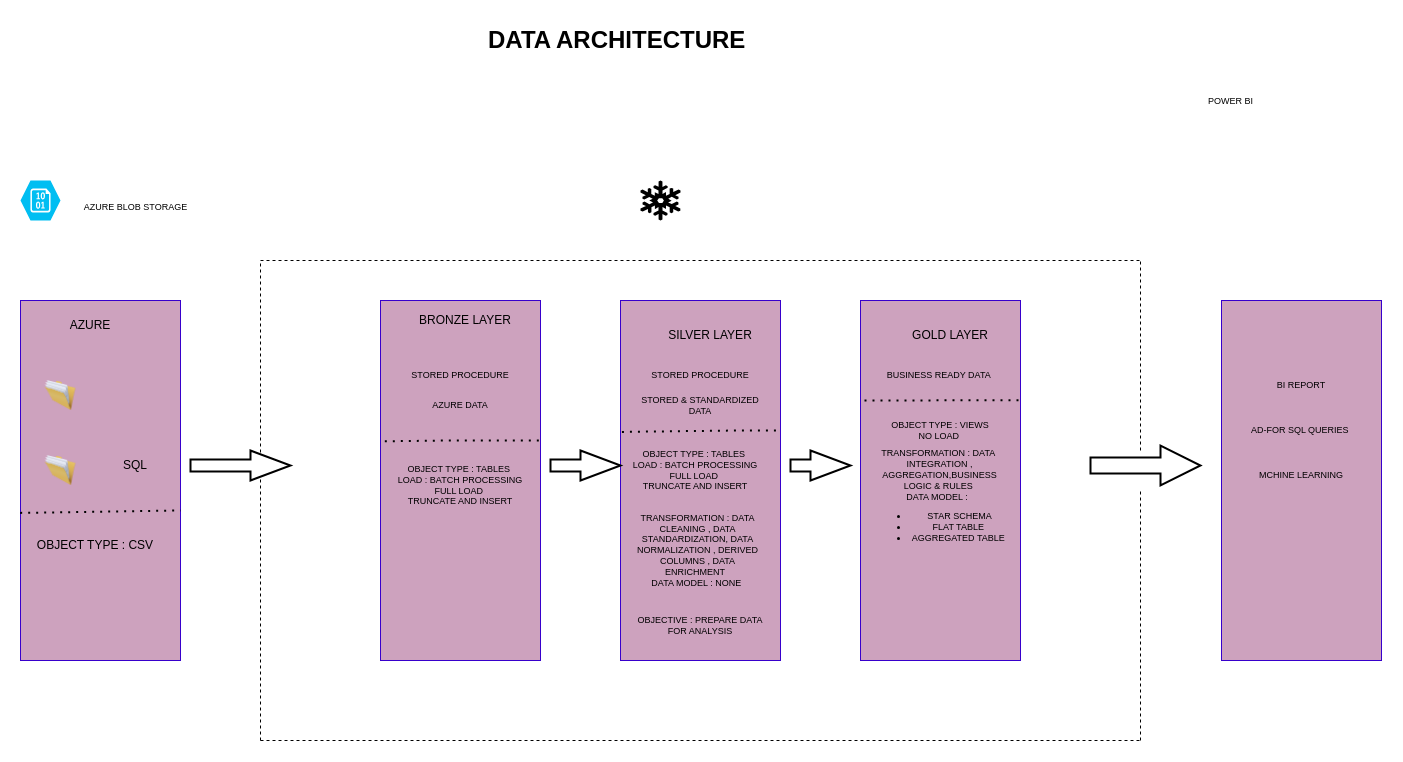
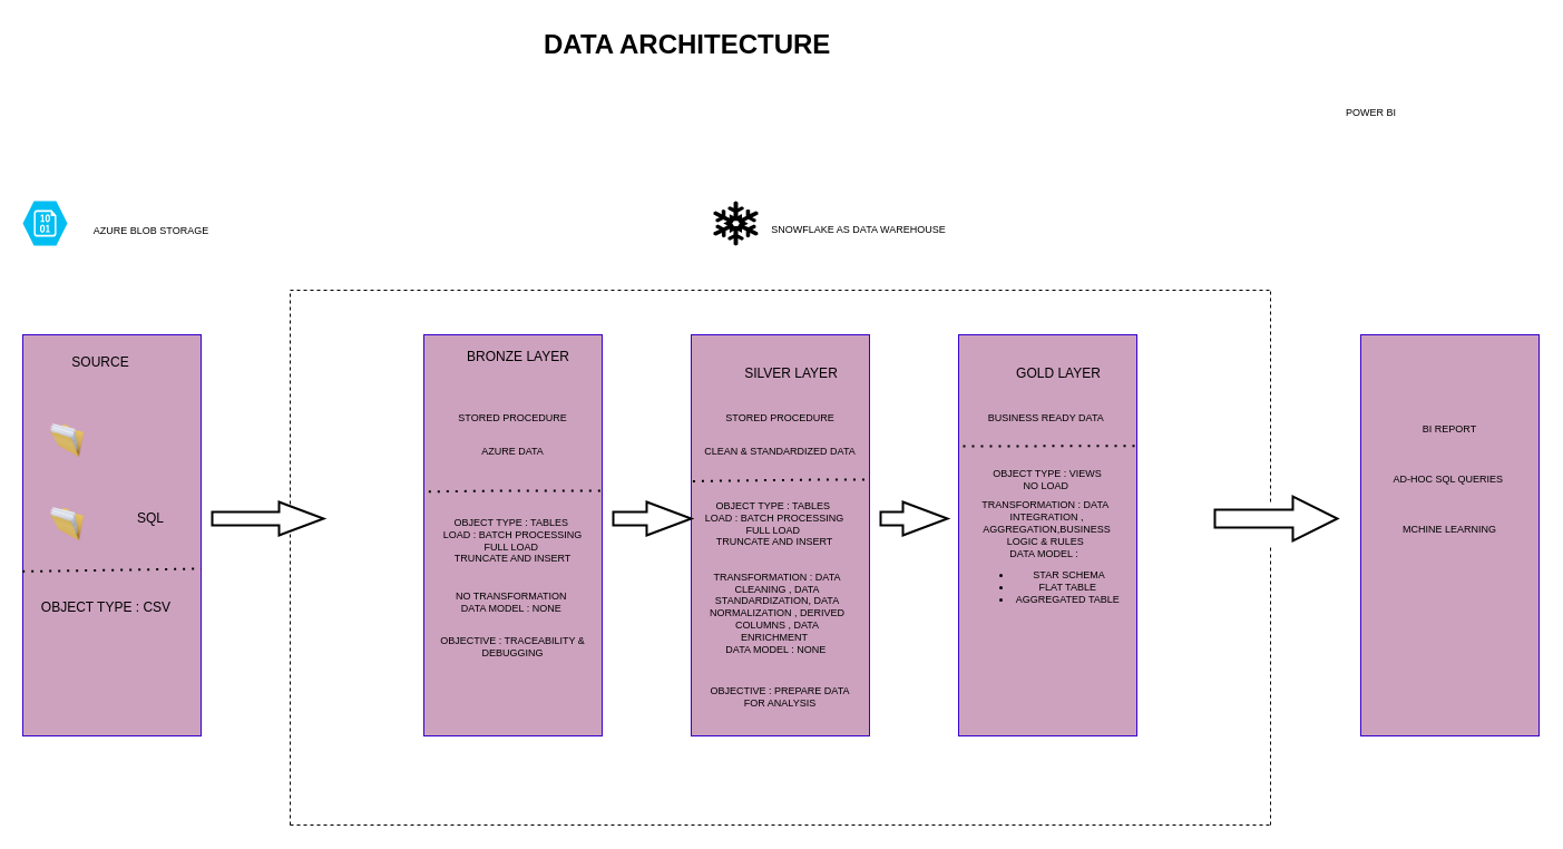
+ <mxCell id="43" value="&lt;font style=&quot;font-size: 9px;&quot;&gt;SNOWFLAKE AS DATA WAREHOUSE&lt;/font&gt;" style="text;html=1;align=center;verticalAlign=middle;resizable=0;points=[];autosize=1;strokeColor=none;fillColor=none;" vertex="1" parent="1"><mxGeometry x="680" y="190" width="180" height="30" as="geometry" /></mxCell>
- <mxCell id="14" value="AZURE" style="text;html=1;align=center;verticalAlign=middle;whiteSpace=wrap;rounded=0;" vertex="1" parent="1"><mxGeometry x="30" y="310" width="120" height="30" as="geometry" /></mxCell>
+ <mxCell id="14" value="SOURCE" style="text;html=1;align=center;verticalAlign=middle;whiteSpace=wrap;rounded=0;" vertex="1" parent="1"><mxGeometry x="30" y="310" width="120" height="30" as="geometry" /></mxCell>
- <mxCell id="32" value="STORED &amp;amp; STANDARDIZED DATA" style="text;html=1;align=center;verticalAlign=middle;whiteSpace=wrap;rounded=0;fontSize=9;" vertex="1" parent="1"><mxGeometry x="630" y="390" width="140" height="30" as="geometry" /></mxCell>
+ <mxCell id="32" value="CLEAN &amp;amp; STANDARDIZED DATA" style="text;html=1;align=center;verticalAlign=middle;whiteSpace=wrap;rounded=0;fontSize=9;" vertex="1" parent="1"><mxGeometry x="630" y="390" width="140" height="30" as="geometry" /></mxCell>
- <mxCell id="46" value="AD-FOR SQL QUERIES&amp;nbsp;" style="text;html=1;align=center;verticalAlign=middle;whiteSpace=wrap;rounded=0;fontSize=9;" vertex="1" parent="1"><mxGeometry x="1231" y="415" width="140" height="30" as="geometry" /></mxCell>
+ <mxCell id="46" value="AD-HOC SQL QUERIES&amp;nbsp;" style="text;html=1;align=center;verticalAlign=middle;whiteSpace=wrap;rounded=0;fontSize=9;" vertex="1" parent="1"><mxGeometry x="1231" y="415" width="140" height="30" as="geometry" /></mxCell>
+ <mxCell id="29" value="NO TRANSFORMATION&amp;nbsp;&lt;div&gt;DATA MODEL : NONE&amp;nbsp;&lt;/div&gt;" style="text;html=1;align=center;verticalAlign=middle;whiteSpace=wrap;rounded=0;fontSize=9;" vertex="1" parent="1"><mxGeometry x="390" y="520" width="140" height="40" as="geometry" /></mxCell>
+ <mxCell id="30" value="OBJECTIVE : TRACEABILITY &amp;amp; DEBUGGING" style="text;html=1;align=center;verticalAlign=middle;whiteSpace=wrap;rounded=0;fontSize=9;" vertex="1" parent="1"><mxGeometry x="390" y="560" width="140" height="40" as="geometry" /></mxCell>
